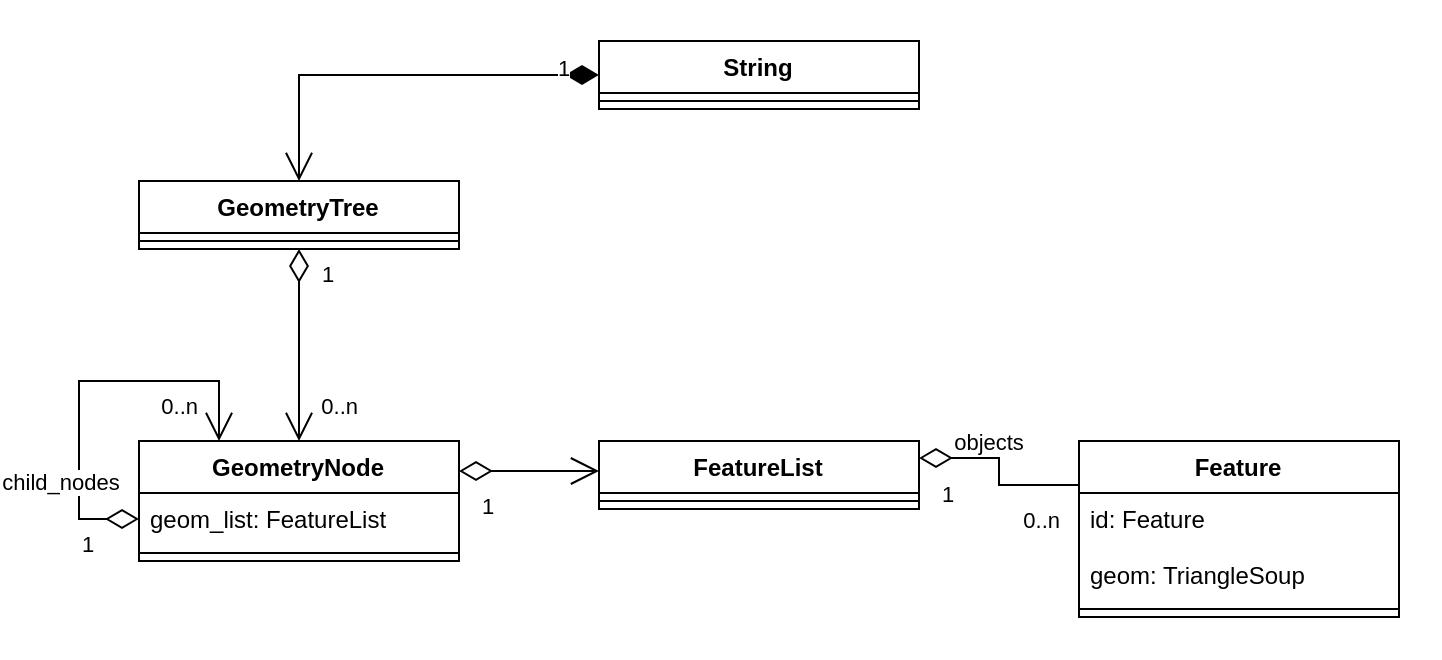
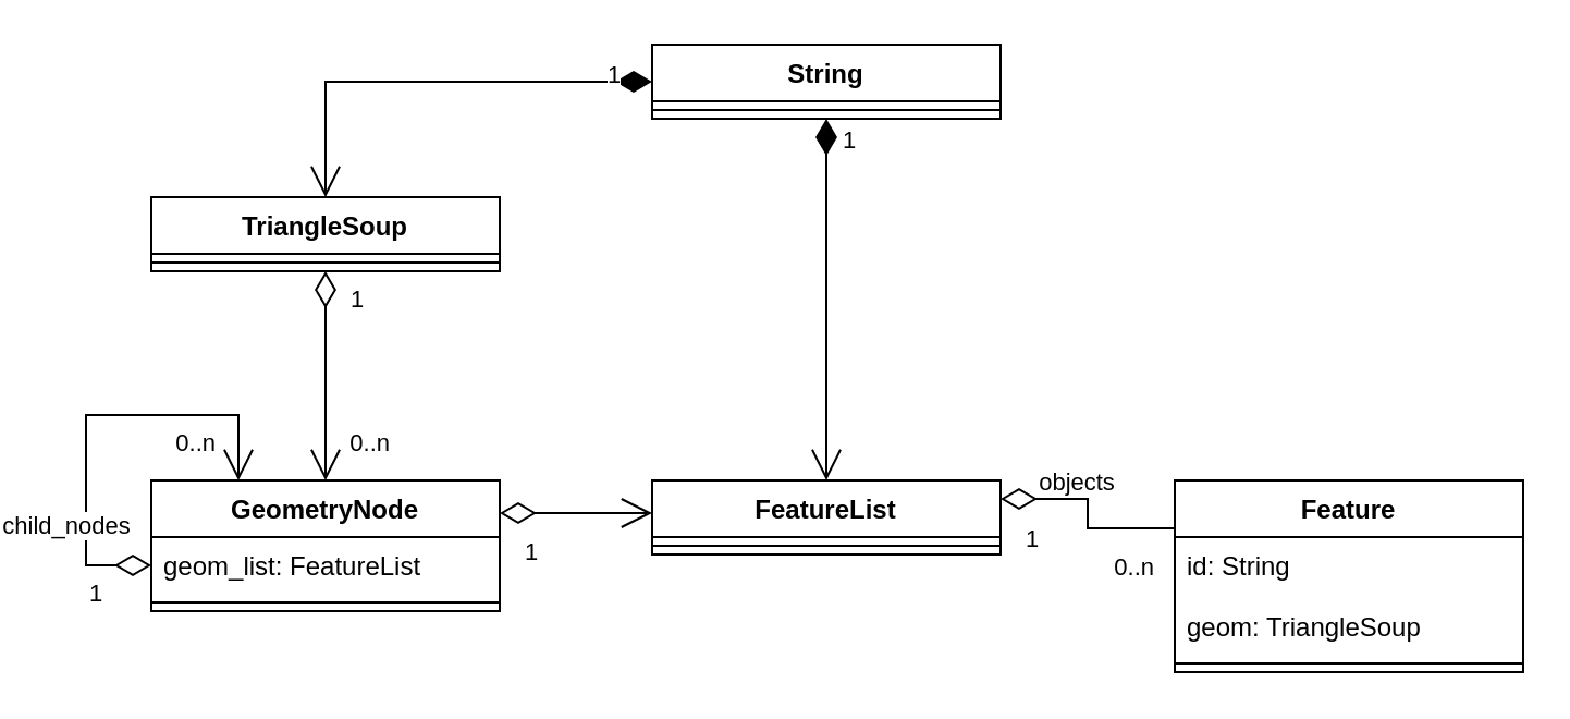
- <mxCell id="4" value="GeometryTree" style="swimlane;fontStyle=1;align=center;verticalAlign=top;childLayout=stackLayout;horizontal=1;startSize=26;horizontalStack=0;resizeParent=1;resizeParentMax=0;resizeLast=0;collapsible=1;marginBottom=0;" vertex="1" parent="1"><mxGeometry x="20" y="90" width="160" height="34" as="geometry" /></mxCell>
+ <mxCell id="4" value="TriangleSoup" style="swimlane;fontStyle=1;align=center;verticalAlign=top;childLayout=stackLayout;horizontal=1;startSize=26;horizontalStack=0;resizeParent=1;resizeParentMax=0;resizeLast=0;collapsible=1;marginBottom=0;" vertex="1" parent="1"><mxGeometry x="20" y="90" width="160" height="34" as="geometry" /></mxCell>
+ <mxCell id="22" value="1" style="endArrow=open;html=1;endSize=12;startArrow=diamondThin;startSize=14;startFill=1;edgeStyle=orthogonalEdgeStyle;align=left;verticalAlign=bottom;rounded=0;exitX=0.5;exitY=1;exitDx=0;exitDy=0;entryX=0.5;entryY=0;entryDx=0;entryDy=0;" edge="1" parent="1" source="2" target="13"><mxGeometry x="-0.77" y="6" relative="1" as="geometry"><mxPoint x="290" y="210" as="sourcePoint" /><mxPoint x="450" y="210" as="targetPoint" /><mxPoint as="offset" /></mxGeometry></mxCell>
- <mxCell id="16" value="id: Feature&#10;&#10;geom: TriangleSoup" style="text;strokeColor=none;fillColor=none;align=left;verticalAlign=top;spacingLeft=4;spacingRight=4;overflow=hidden;rotatable=0;points=[[0,0.5],[1,0.5]];portConstraint=eastwest;" vertex="1" parent="15"><mxGeometry y="26" width="160" height="54" as="geometry" /></mxCell>
+ <mxCell id="16" value="id: String&#10;&#10;geom: TriangleSoup" style="text;strokeColor=none;fillColor=none;align=left;verticalAlign=top;spacingLeft=4;spacingRight=4;overflow=hidden;rotatable=0;points=[[0,0.5],[1,0.5]];portConstraint=eastwest;" vertex="1" parent="15"><mxGeometry y="26" width="160" height="54" as="geometry" /></mxCell>
